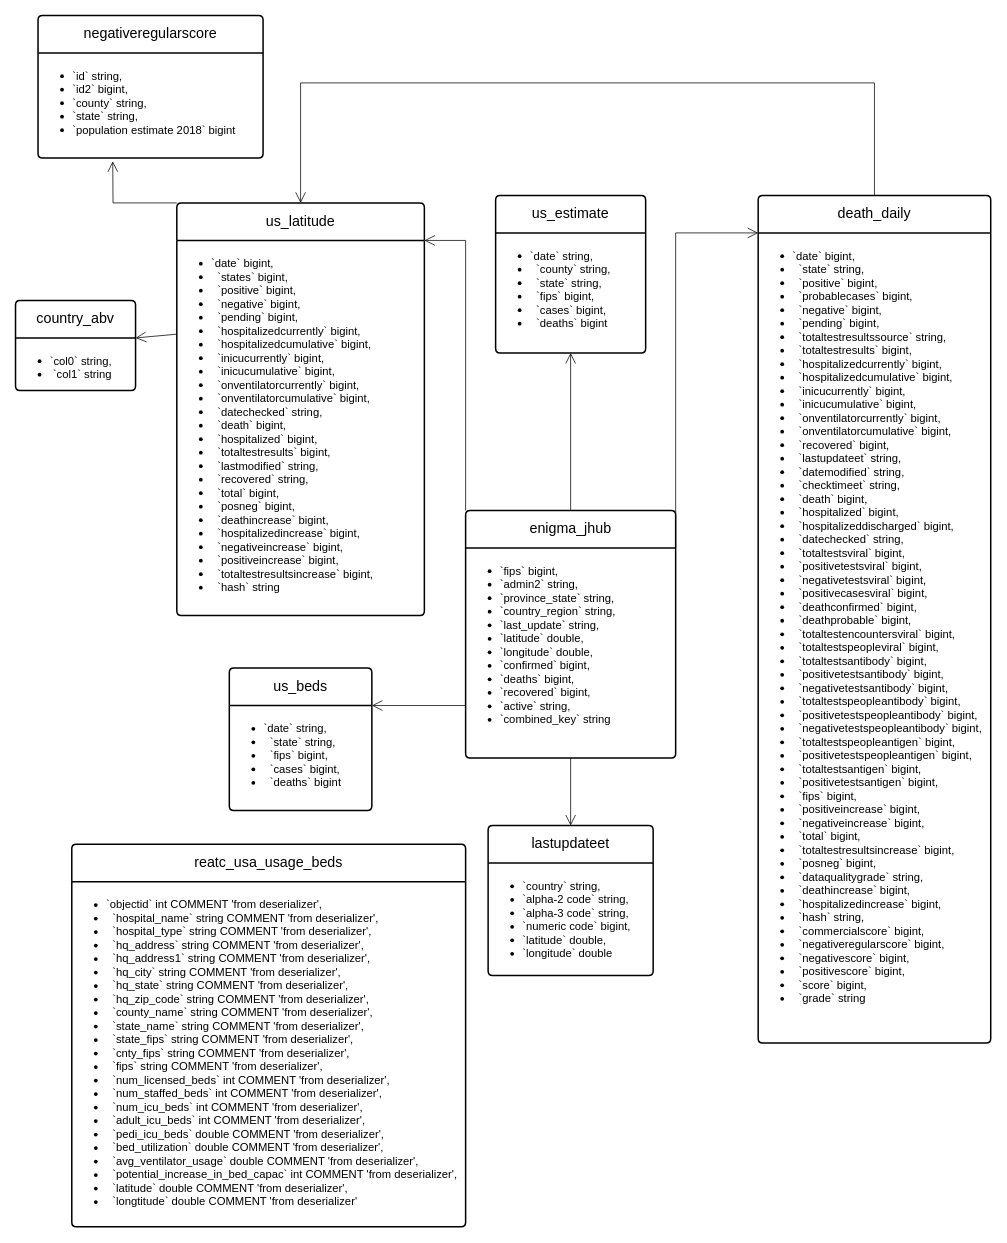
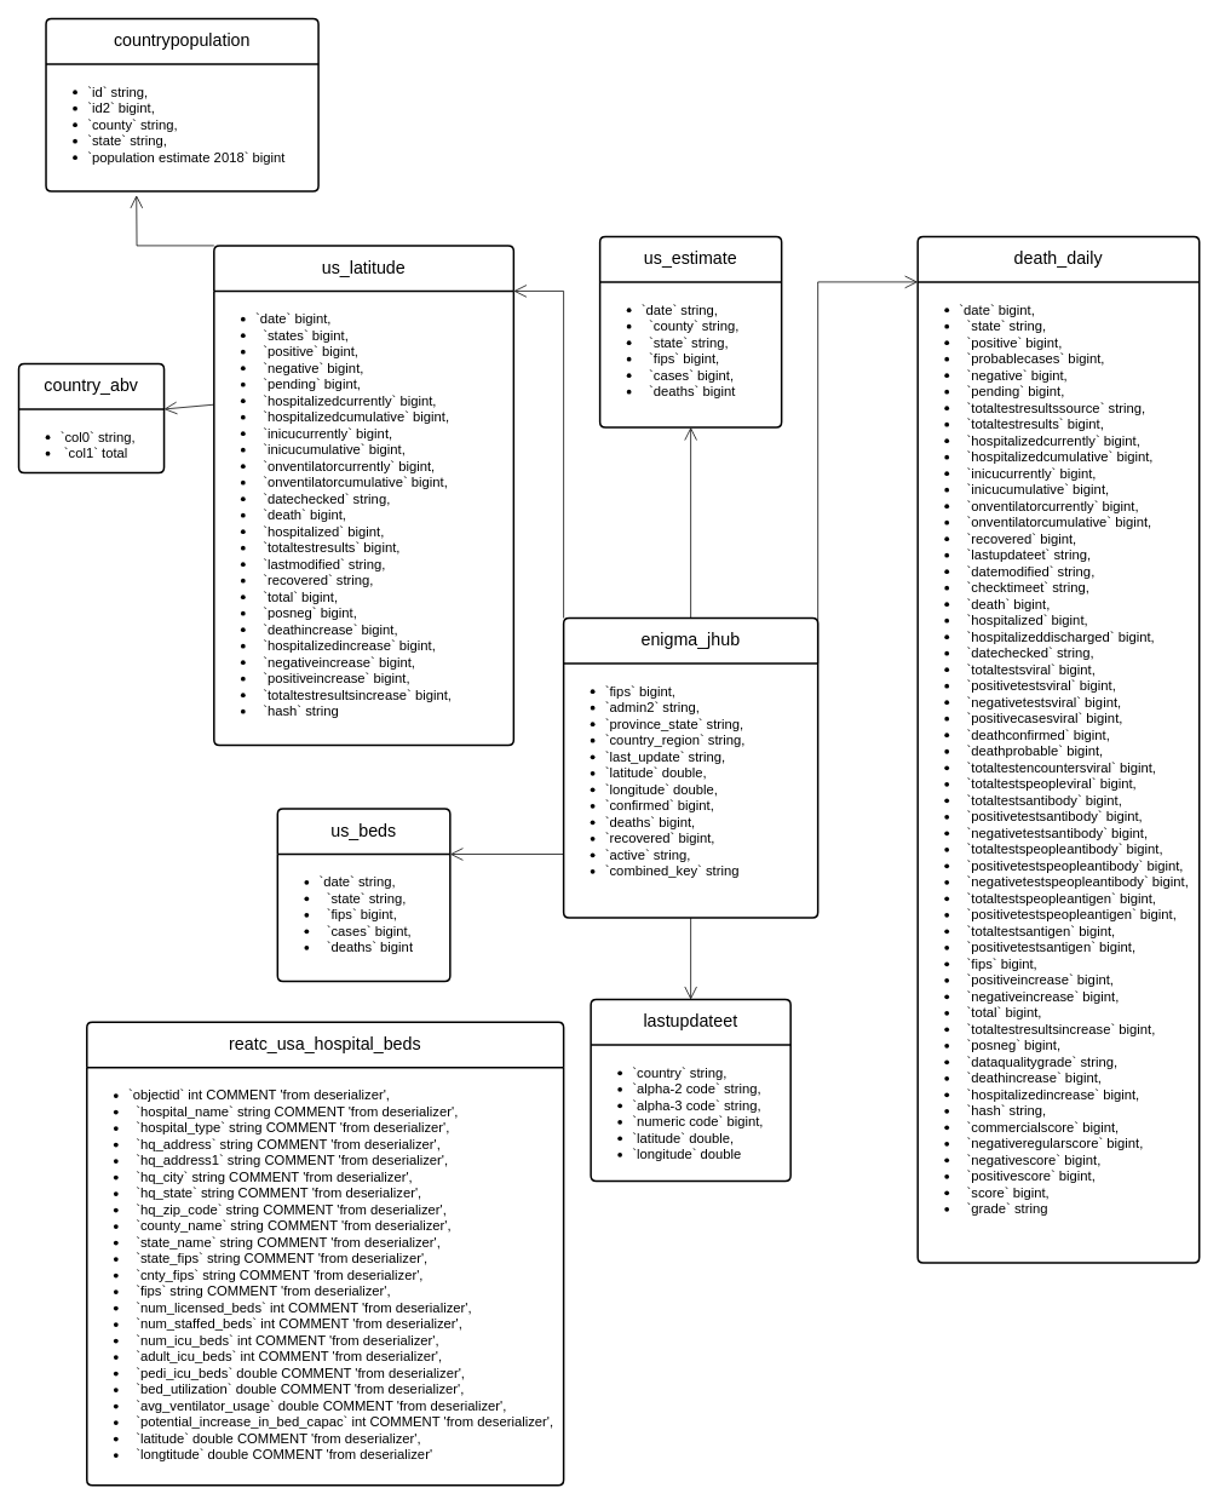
- <mxCell id="4" value="&lt;font style=&quot;font-size: 19px;&quot;&gt;negativeregularscore&lt;/font&gt;" style="swimlane;childLayout=stackLayout;horizontal=1;startSize=50;horizontalStack=0;rounded=1;fontSize=14;fontStyle=0;strokeWidth=2;resizeParent=0;resizeLast=1;shadow=0;dashed=0;align=center;arcSize=4;whiteSpace=wrap;html=1;" vertex="1" parent="1"><mxGeometry x="50" y="20" width="300" height="190" as="geometry" /></mxCell>
+ <mxCell id="4" value="&lt;font style=&quot;font-size: 19px;&quot;&gt;countrypopulation&lt;/font&gt;" style="swimlane;childLayout=stackLayout;horizontal=1;startSize=50;horizontalStack=0;rounded=1;fontSize=14;fontStyle=0;strokeWidth=2;resizeParent=0;resizeLast=1;shadow=0;dashed=0;align=center;arcSize=4;whiteSpace=wrap;html=1;" vertex="1" parent="1"><mxGeometry x="50" y="20" width="300" height="190" as="geometry" /></mxCell>
- <mxCell id="25" value="" style="endArrow=open;endFill=1;endSize=12;html=1;rounded=0;exitX=0.5;exitY=0;exitDx=0;exitDy=0;entryX=0.5;entryY=0;entryDx=0;entryDy=0;" edge="1" parent="1" source="12" target="16"><mxGeometry width="160" relative="1" as="geometry"><mxPoint x="1400" y="890" as="sourcePoint" /><mxPoint x="1560" y="890" as="targetPoint" /><Array as="points"><mxPoint x="1165" y="110" /><mxPoint x="400" y="110" /></Array></mxGeometry></mxCell>
- <mxCell id="11" value="&lt;div style=&quot;font-size: 15px;&quot;&gt;&lt;ul&gt;&lt;li&gt;`col0` string,&amp;nbsp;&lt;/li&gt;&lt;li&gt;&amp;nbsp;`col1` string&lt;/li&gt;&lt;/ul&gt;&lt;/div&gt;" style="align=left;strokeColor=none;fillColor=none;spacingLeft=4;fontSize=12;verticalAlign=top;resizable=0;rotatable=0;part=1;html=1;" vertex="1" parent="10"><mxGeometry y="50" width="160" height="70" as="geometry" /></mxCell>
+ <mxCell id="11" value="&lt;div style=&quot;font-size: 15px;&quot;&gt;&lt;ul&gt;&lt;li&gt;`col0` string,&amp;nbsp;&lt;/li&gt;&lt;li&gt;&amp;nbsp;`col1` total&lt;/li&gt;&lt;/ul&gt;&lt;/div&gt;" style="align=left;strokeColor=none;fillColor=none;spacingLeft=4;fontSize=12;verticalAlign=top;resizable=0;rotatable=0;part=1;html=1;" vertex="1" parent="10"><mxGeometry y="50" width="160" height="70" as="geometry" /></mxCell>
- <mxCell id="8" value="&lt;font style=&quot;font-size: 19px;&quot;&gt;reatc_usa_usage_beds&lt;/font&gt;" style="swimlane;childLayout=stackLayout;horizontal=1;startSize=50;horizontalStack=0;rounded=1;fontSize=14;fontStyle=0;strokeWidth=2;resizeParent=0;resizeLast=1;shadow=0;dashed=0;align=center;arcSize=4;whiteSpace=wrap;html=1;" vertex="1" parent="1"><mxGeometry x="95" y="1125" width="525" height="510" as="geometry" /></mxCell>
+ <mxCell id="8" value="&lt;font style=&quot;font-size: 19px;&quot;&gt;reatc_usa_hospital_beds&lt;/font&gt;" style="swimlane;childLayout=stackLayout;horizontal=1;startSize=50;horizontalStack=0;rounded=1;fontSize=14;fontStyle=0;strokeWidth=2;resizeParent=0;resizeLast=1;shadow=0;dashed=0;align=center;arcSize=4;whiteSpace=wrap;html=1;" vertex="1" parent="1"><mxGeometry x="95" y="1125" width="525" height="510" as="geometry" /></mxCell>
